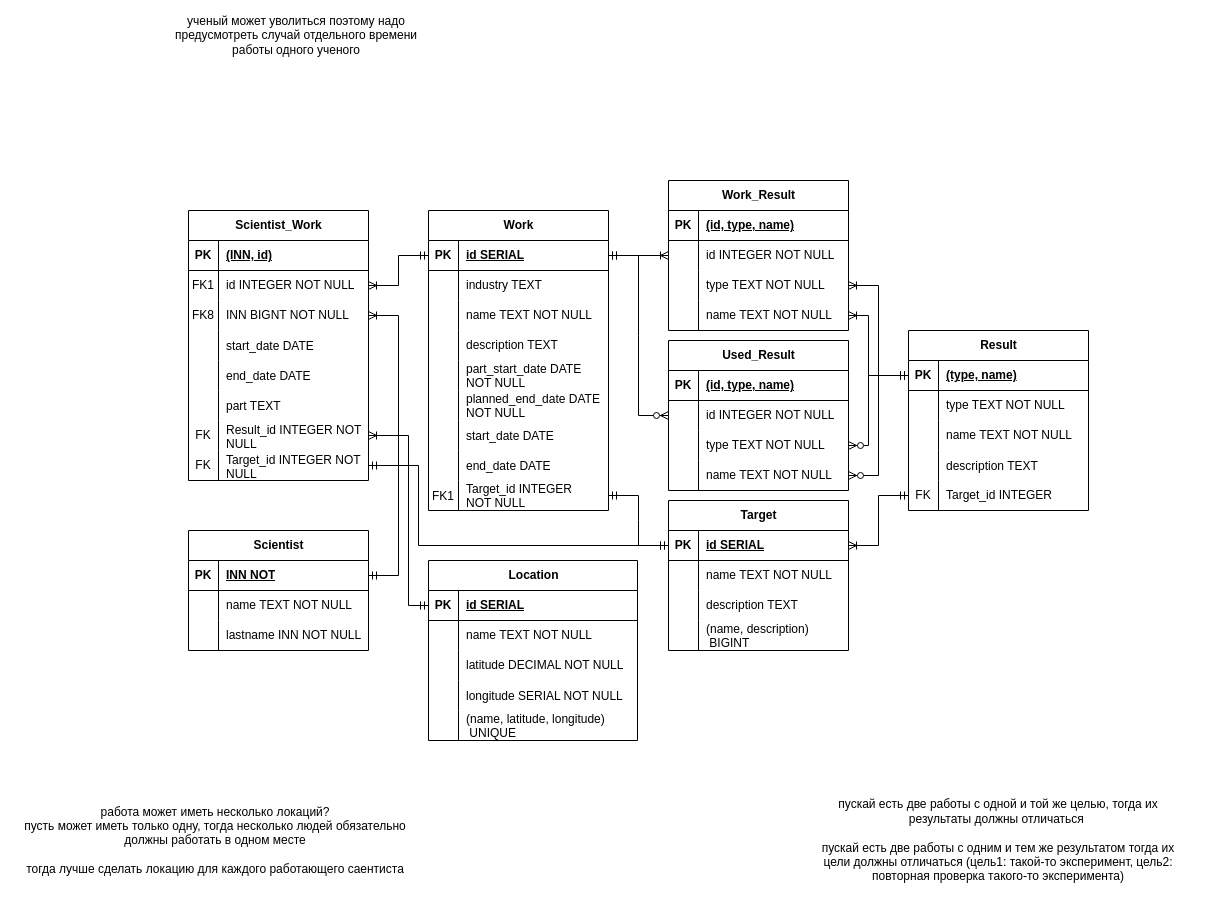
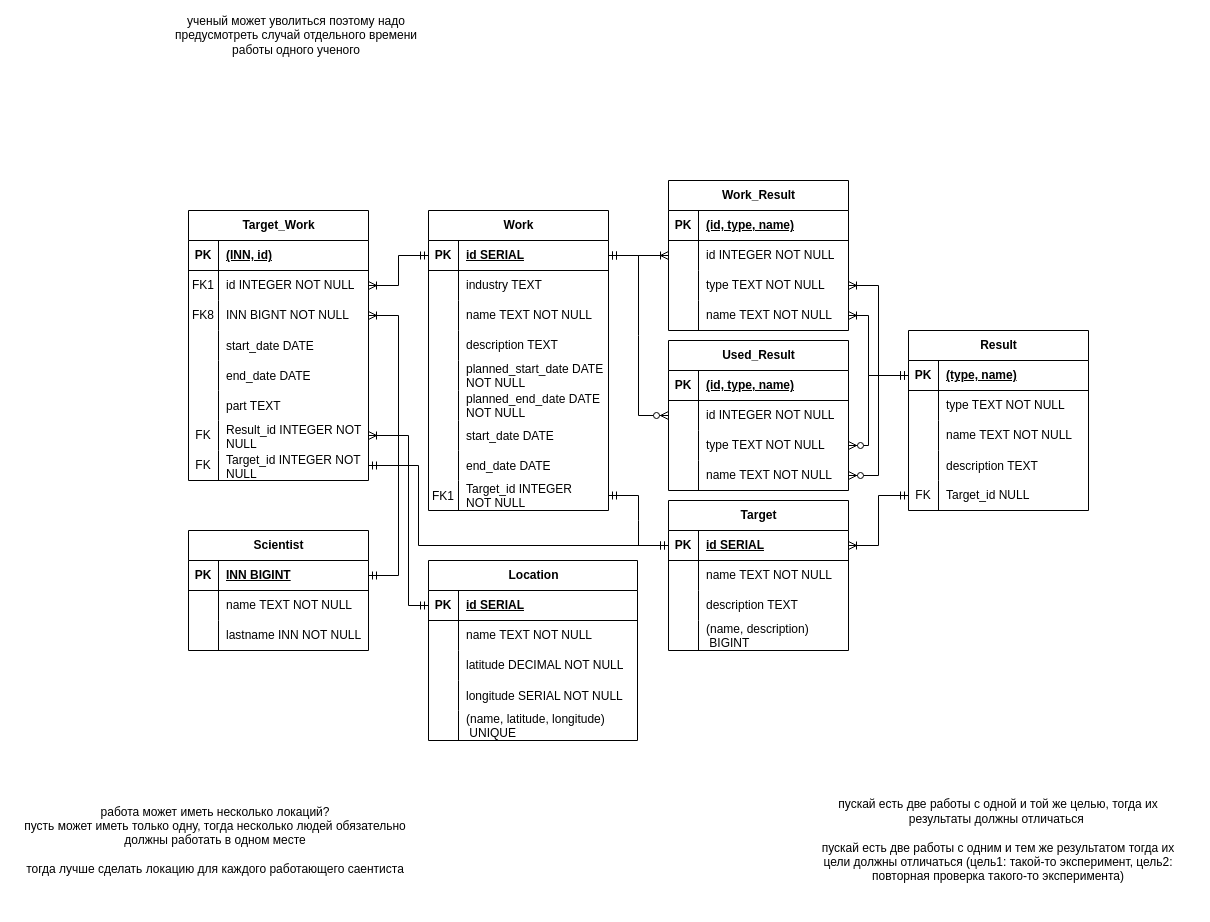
- <mxCell id="85" value="Scientist_Work" style="shape=table;startSize=30;container=1;collapsible=1;childLayout=tableLayout;fixedRows=1;rowLines=0;fontStyle=1;align=center;resizeLast=1;html=1;" vertex="1" parent="1"><mxGeometry x="188" y="210" width="180" height="270" as="geometry" /></mxCell>
+ <mxCell id="85" value="Target_Work" style="shape=table;startSize=30;container=1;collapsible=1;childLayout=tableLayout;fixedRows=1;rowLines=0;fontStyle=1;align=center;resizeLast=1;html=1;" vertex="1" parent="1"><mxGeometry x="188" y="210" width="180" height="270" as="geometry" /></mxCell>
- <mxCell id="72" value="part_start_date DATE&#10;NOT NULL" style="shape=partialRectangle;connectable=0;fillColor=none;top=0;left=0;bottom=0;right=0;align=left;spacingLeft=6;overflow=hidden;" vertex="1" parent="70"><mxGeometry x="30" width="150" height="30" as="geometry"><mxRectangle width="150" height="30" as="alternateBounds" /></mxGeometry></mxCell>
+ <mxCell id="72" value="planned_start_date DATE&#10;NOT NULL" style="shape=partialRectangle;connectable=0;fillColor=none;top=0;left=0;bottom=0;right=0;align=left;spacingLeft=6;overflow=hidden;" vertex="1" parent="70"><mxGeometry x="30" width="150" height="30" as="geometry"><mxRectangle width="150" height="30" as="alternateBounds" /></mxGeometry></mxCell>
- <mxCell id="56" value="Target_id INTEGER&amp;nbsp;" style="shape=partialRectangle;connectable=0;fillColor=none;top=0;left=0;bottom=0;right=0;align=left;spacingLeft=6;fontStyle=0;overflow=hidden;whiteSpace=wrap;html=1;" vertex="1" parent="54"><mxGeometry x="30" width="150" height="30" as="geometry"><mxRectangle width="150" height="30" as="alternateBounds" /></mxGeometry></mxCell>
+ <mxCell id="56" value="Target_id NULL&amp;nbsp;" style="shape=partialRectangle;connectable=0;fillColor=none;top=0;left=0;bottom=0;right=0;align=left;spacingLeft=6;fontStyle=0;overflow=hidden;whiteSpace=wrap;html=1;" vertex="1" parent="54"><mxGeometry x="30" width="150" height="30" as="geometry"><mxRectangle width="150" height="30" as="alternateBounds" /></mxGeometry></mxCell>
- <mxCell id="5" value="INN NOT" style="shape=partialRectangle;connectable=0;fillColor=none;top=0;left=0;bottom=0;right=0;align=left;spacingLeft=6;fontStyle=5;overflow=hidden;whiteSpace=wrap;html=1;" vertex="1" parent="3"><mxGeometry x="30" width="150" height="30" as="geometry"><mxRectangle width="150" height="30" as="alternateBounds" /></mxGeometry></mxCell>
+ <mxCell id="5" value="INN BIGINT" style="shape=partialRectangle;connectable=0;fillColor=none;top=0;left=0;bottom=0;right=0;align=left;spacingLeft=6;fontStyle=5;overflow=hidden;whiteSpace=wrap;html=1;" vertex="1" parent="3"><mxGeometry x="30" width="150" height="30" as="geometry"><mxRectangle width="150" height="30" as="alternateBounds" /></mxGeometry></mxCell>
